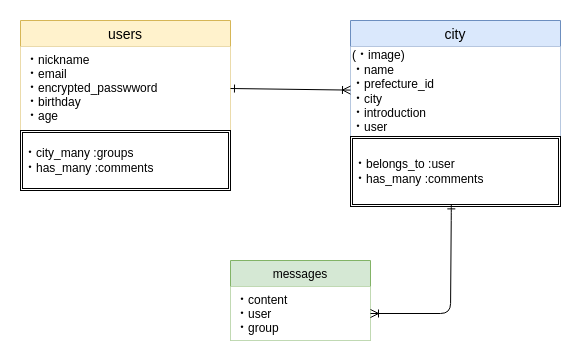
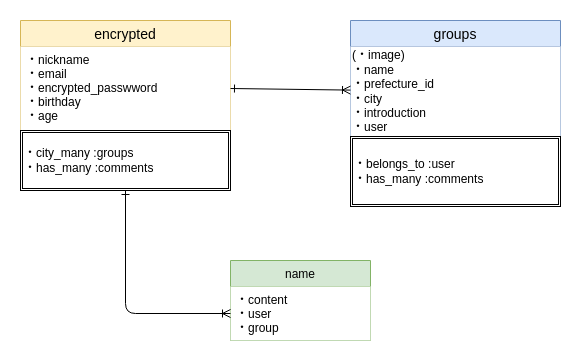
- <mxCell id="5" value="users" style="swimlane;fontStyle=0;childLayout=stackLayout;horizontal=1;startSize=26;horizontalStack=0;resizeParent=1;resizeParentMax=0;resizeLast=0;collapsible=1;marginBottom=0;align=center;fontSize=14;fillColor=#fff2cc;strokeColor=#d6b656;" parent="1" vertex="1"><mxGeometry x="20" y="20" width="210" height="110" as="geometry" /></mxCell>
+ <mxCell id="5" value="encrypted" style="swimlane;fontStyle=0;childLayout=stackLayout;horizontal=1;startSize=26;horizontalStack=0;resizeParent=1;resizeParentMax=0;resizeLast=0;collapsible=1;marginBottom=0;align=center;fontSize=14;fillColor=#fff2cc;strokeColor=#d6b656;" parent="1" vertex="1"><mxGeometry x="20" y="20" width="210" height="110" as="geometry" /></mxCell>
- <mxCell id="2" value="city" style="swimlane;fontStyle=0;childLayout=stackLayout;horizontal=1;startSize=26;horizontalStack=0;resizeParent=1;resizeParentMax=0;resizeLast=0;collapsible=1;marginBottom=0;align=center;fontSize=14;fillColor=#dae8fc;strokeColor=#6c8ebf;" parent="1" vertex="1"><mxGeometry x="350" y="20" width="210" height="186" as="geometry" /></mxCell>
+ <mxCell id="2" value="groups" style="swimlane;fontStyle=0;childLayout=stackLayout;horizontal=1;startSize=26;horizontalStack=0;resizeParent=1;resizeParentMax=0;resizeLast=0;collapsible=1;marginBottom=0;align=center;fontSize=14;fillColor=#dae8fc;strokeColor=#6c8ebf;" parent="1" vertex="1"><mxGeometry x="350" y="20" width="210" height="186" as="geometry" /></mxCell>
- <mxCell id="7" value="messages" style="swimlane;fontStyle=0;childLayout=stackLayout;horizontal=1;startSize=26;fillColor=#d5e8d4;horizontalStack=0;resizeParent=1;resizeParentMax=0;resizeLast=0;collapsible=1;marginBottom=0;strokeColor=#82b366;" parent="1" vertex="1"><mxGeometry x="230" y="260" width="140" height="80" as="geometry" /></mxCell>
+ <mxCell id="7" value="name" style="swimlane;fontStyle=0;childLayout=stackLayout;horizontal=1;startSize=26;fillColor=#d5e8d4;horizontalStack=0;resizeParent=1;resizeParentMax=0;resizeLast=0;collapsible=1;marginBottom=0;strokeColor=#82b366;" parent="1" vertex="1"><mxGeometry x="230" y="260" width="140" height="80" as="geometry" /></mxCell>
- <mxCell id="11" value="" style="edgeStyle=segmentEdgeStyle;endArrow=ERoneToMany;html=1;entryX=1;entryY=0.5;entryDx=0;entryDy=0;endFill=0;startArrow=ERone;startFill=0;exitX=0.52;exitY=0.023;exitDx=0;exitDy=0;exitPerimeter=0;" parent="1" source="4" target="8" edge="1"><mxGeometry width="50" height="50" relative="1" as="geometry"><mxPoint x="450" y="210" as="sourcePoint" /><mxPoint x="641.8" y="266.15" as="targetPoint" /><Array as="points"><mxPoint x="451" y="210" /><mxPoint x="450" y="210" /><mxPoint x="450" y="313" /></Array></mxGeometry></mxCell>
+ <mxCell id="10" value="" style="edgeStyle=segmentEdgeStyle;endArrow=ERoneToMany;html=1;entryX=0;entryY=0.5;entryDx=0;entryDy=0;startArrow=ERone;startFill=0;endFill=0;exitX=0.5;exitY=1;exitDx=0;exitDy=0;" parent="1" source="12" target="8" edge="1"><mxGeometry width="50" height="50" relative="1" as="geometry"><mxPoint x="80" y="200" as="sourcePoint" /><mxPoint x="380" y="150" as="targetPoint" /><Array as="points"><mxPoint x="125" y="313" /></Array></mxGeometry></mxCell>
